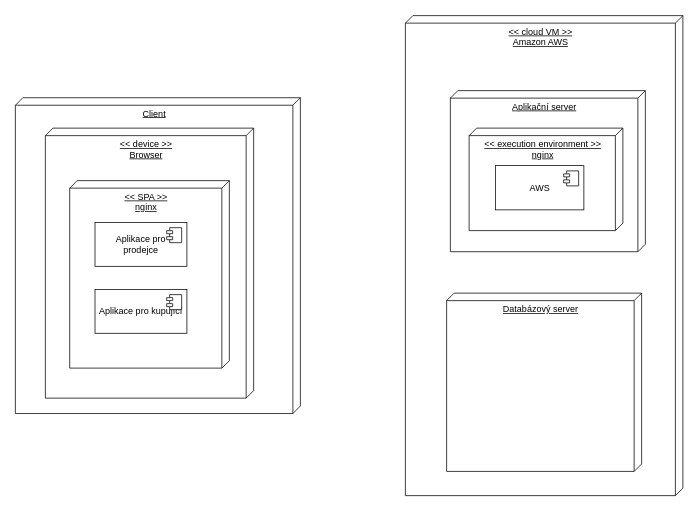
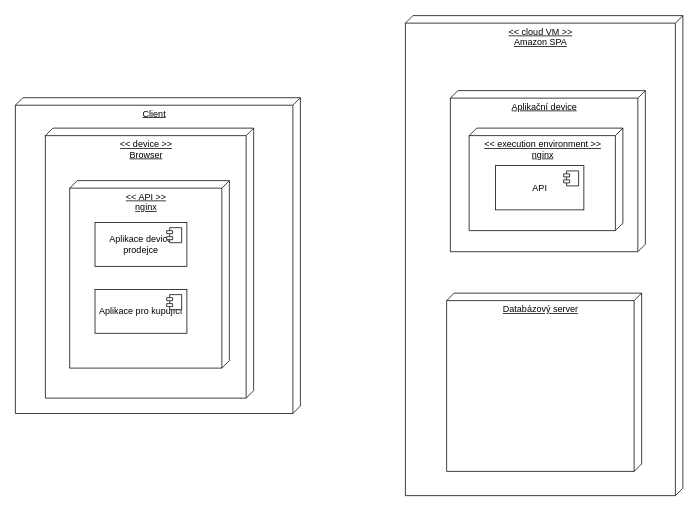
- <mxCell id="3" value="&amp;lt;&amp;lt; cloud VM &amp;gt;&amp;gt;&lt;br&gt;Amazon AWS" style="verticalAlign=top;align=center;spacingTop=8;spacingLeft=2;spacingRight=12;shape=cube;size=10;direction=south;fontStyle=4;html=1;" vertex="1" parent="1"><mxGeometry x="540" y="20" width="370" height="640" as="geometry" /></mxCell>
+ <mxCell id="3" value="&amp;lt;&amp;lt; cloud VM &amp;gt;&amp;gt;&lt;br&gt;Amazon SPA" style="verticalAlign=top;align=center;spacingTop=8;spacingLeft=2;spacingRight=12;shape=cube;size=10;direction=south;fontStyle=4;html=1;" vertex="1" parent="1"><mxGeometry x="540" y="20" width="370" height="640" as="geometry" /></mxCell>
- <mxCell id="6" value="Aplikační server" style="verticalAlign=top;align=center;spacingTop=8;spacingLeft=2;spacingRight=12;shape=cube;size=10;direction=south;fontStyle=4;html=1;" vertex="1" parent="5"><mxGeometry width="260" height="214.78" as="geometry" /></mxCell>
+ <mxCell id="6" value="Aplikační device" style="verticalAlign=top;align=center;spacingTop=8;spacingLeft=2;spacingRight=12;shape=cube;size=10;direction=south;fontStyle=4;html=1;" vertex="1" parent="5"><mxGeometry width="260" height="214.78" as="geometry" /></mxCell>
- <mxCell id="8" value="AWS" style="html=1;dropTarget=0;" vertex="1" parent="5"><mxGeometry x="60" y="100" width="118" height="59" as="geometry" /></mxCell>
+ <mxCell id="8" value="API" style="html=1;dropTarget=0;" vertex="1" parent="5"><mxGeometry x="60" y="100" width="118" height="59" as="geometry" /></mxCell>
- <mxCell id="14" value="&amp;lt;&amp;lt; SPA &amp;gt;&amp;gt;&lt;br&gt;nginx" style="verticalAlign=top;align=center;spacingTop=8;spacingLeft=2;spacingRight=12;shape=cube;size=10;direction=south;fontStyle=4;html=1;" vertex="1" parent="12"><mxGeometry x="32.42" y="70" width="212.88" height="250" as="geometry" /></mxCell>
+ <mxCell id="14" value="&amp;lt;&amp;lt; API &amp;gt;&amp;gt;&lt;br&gt;nginx" style="verticalAlign=top;align=center;spacingTop=8;spacingLeft=2;spacingRight=12;shape=cube;size=10;direction=south;fontStyle=4;html=1;" vertex="1" parent="12"><mxGeometry x="32.42" y="70" width="212.88" height="250" as="geometry" /></mxCell>
- <mxCell id="15" value="Aplikace pro&lt;br&gt;prodejce" style="html=1;dropTarget=0;" vertex="1" parent="12"><mxGeometry x="66.17" y="125.74" width="122.54" height="58.52" as="geometry" /></mxCell>
+ <mxCell id="15" value="Aplikace device&lt;br&gt;prodejce" style="html=1;dropTarget=0;" vertex="1" parent="12"><mxGeometry x="66.17" y="125.74" width="122.54" height="58.52" as="geometry" /></mxCell>
